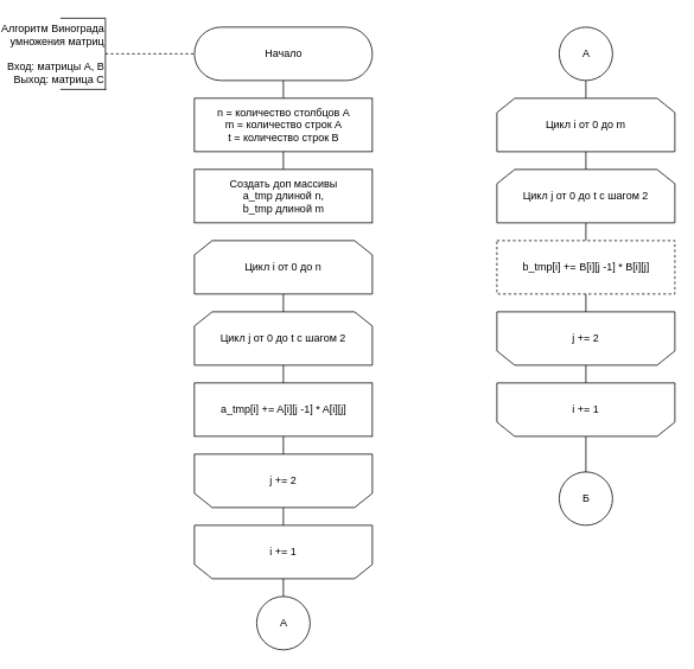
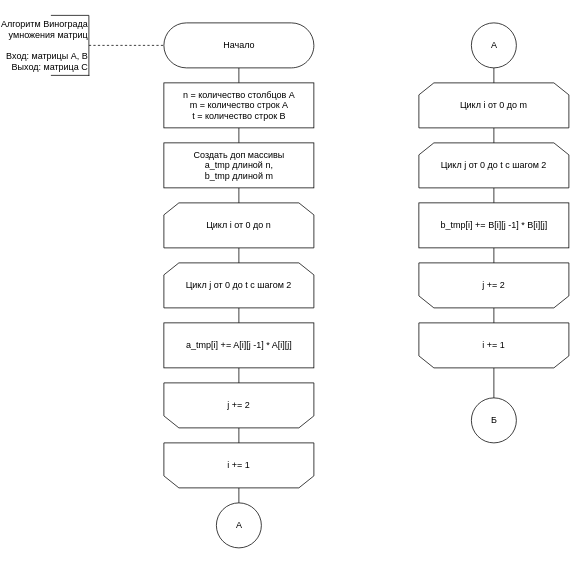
+ <mxCell id="10" style="edgeStyle=orthogonalEdgeStyle;rounded=0;orthogonalLoop=1;jettySize=auto;html=1;exitX=0.5;exitY=1;exitDx=0;exitDy=0;entryX=0.5;entryY=0;entryDx=0;entryDy=0;endArrow=none;endFill=0;" parent="1" source="11" target="9" edge="1"><mxGeometry relative="1" as="geometry" /></mxCell>
- <mxCell id="28" value="b_tmp[i] += B[i][j -1] * B[i][j]" style="html=1;dashed=1;whitespace=wrap;" parent="1" vertex="1"><mxGeometry x="510" y="270" width="200" height="60" as="geometry" /></mxCell>
+ <mxCell id="28" value="b_tmp[i] += B[i][j -1] * B[i][j]" style="html=1;dashed=0;whitespace=wrap;" parent="1" vertex="1"><mxGeometry x="510" y="270" width="200" height="60" as="geometry" /></mxCell>
